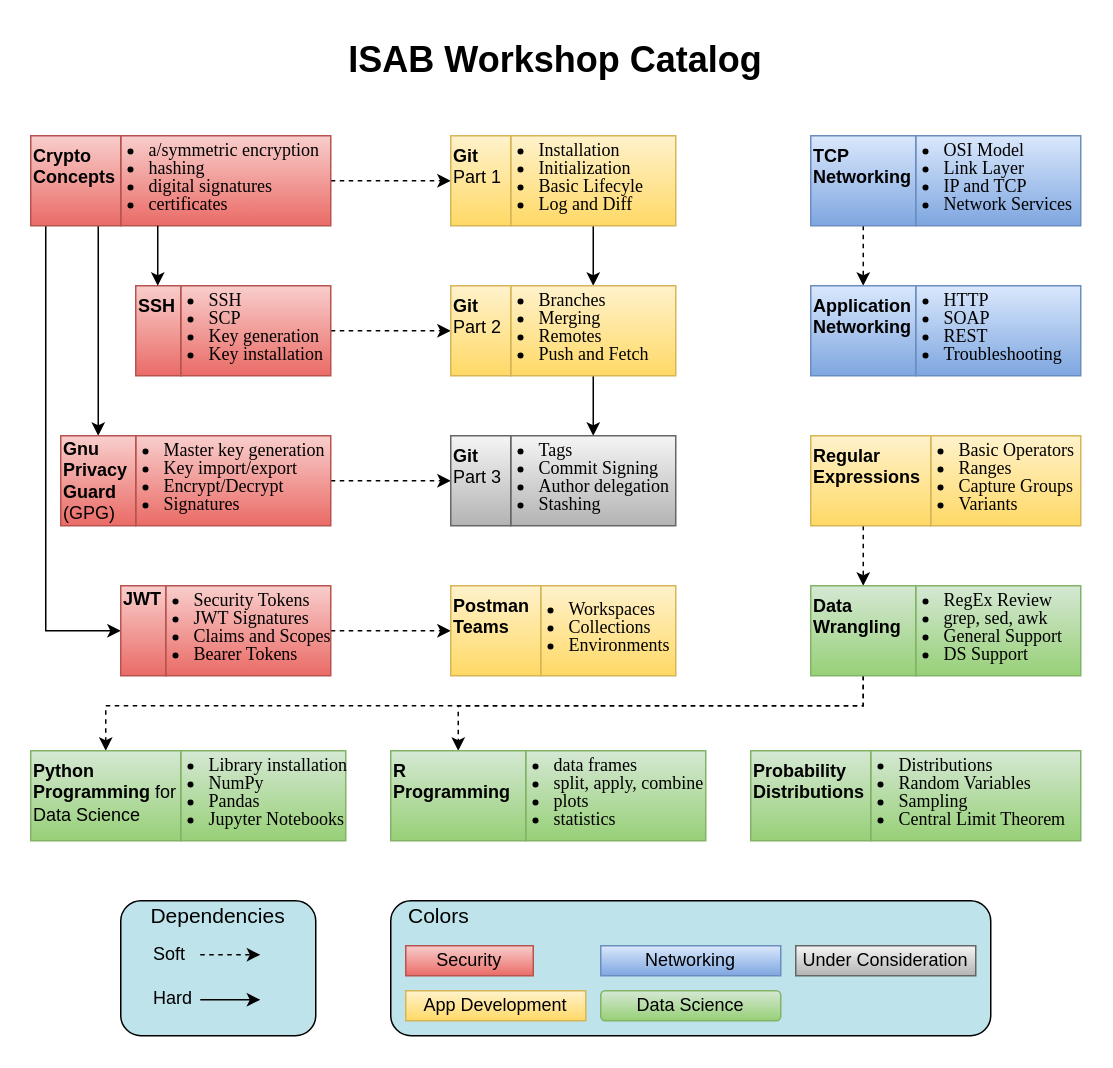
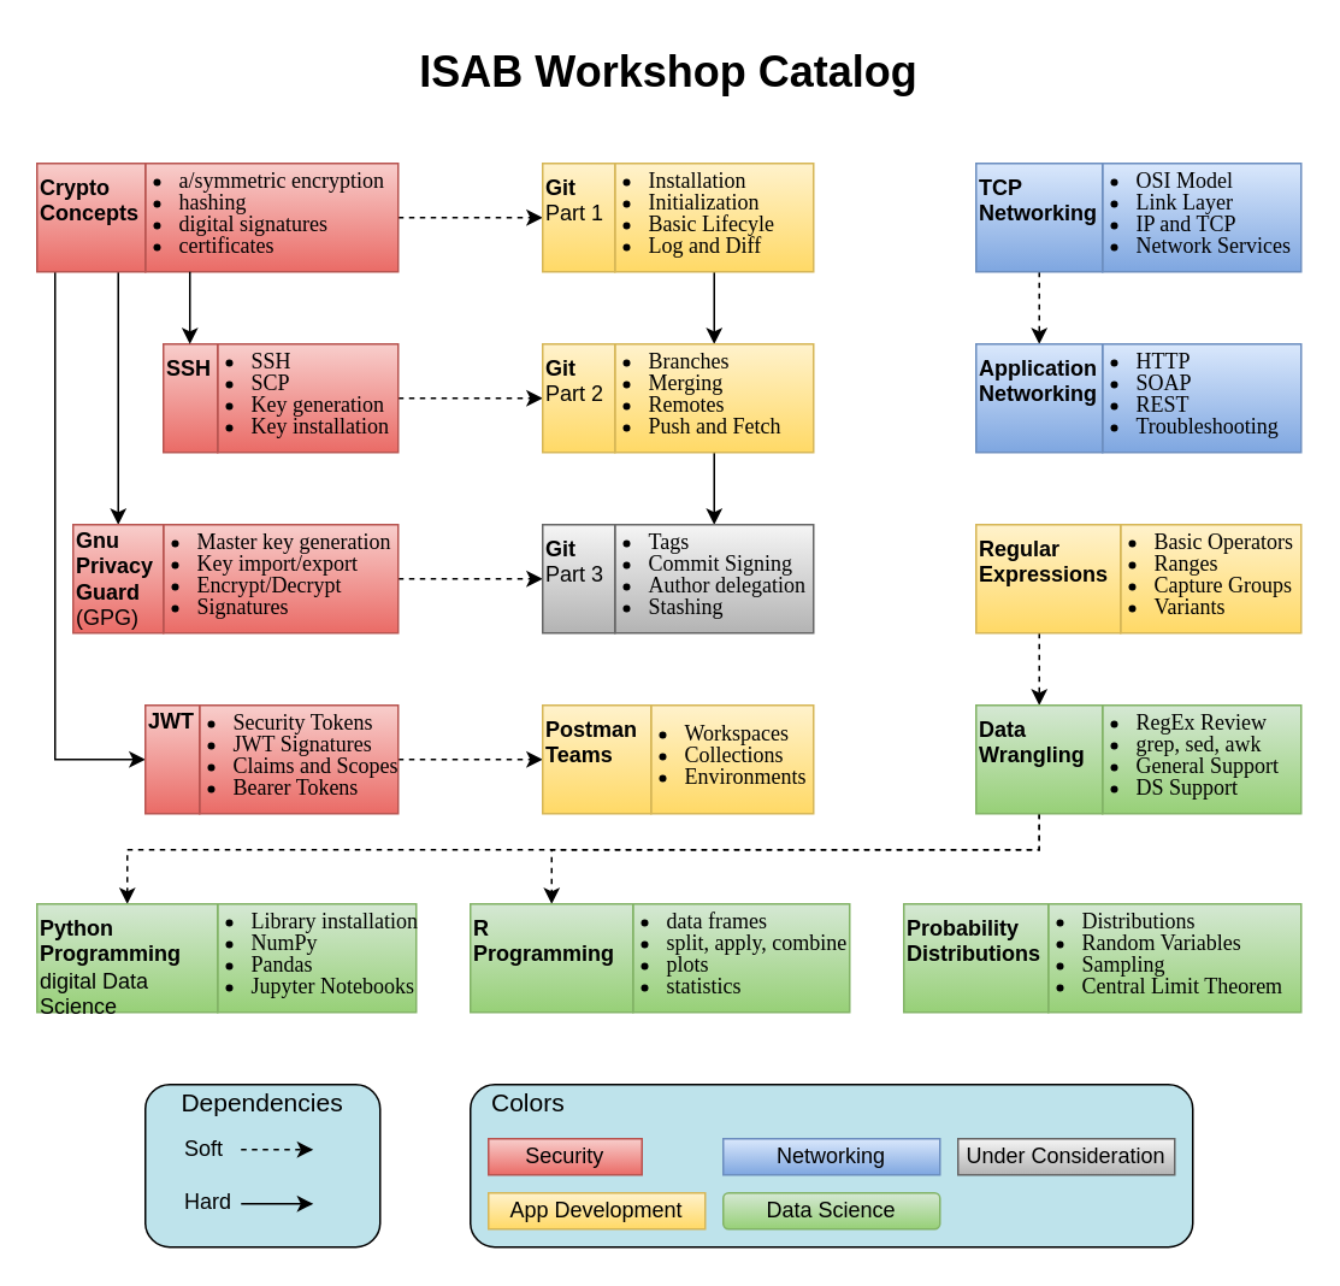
- <mxCell id="44" value="&lt;b&gt;Python Programming &lt;/b&gt;for Data Science" style="rounded=0;whiteSpace=wrap;html=1;align=left;verticalAlign=top;gradientColor=#97d077;fillColor=#d5e8d4;strokeColor=#82b366;" parent="1" vertex="1"><mxGeometry x="20" y="500" width="100" height="60" as="geometry" /></mxCell>
+ <mxCell id="44" value="&lt;b&gt;Python Programming &lt;/b&gt;digital Data Science" style="rounded=0;whiteSpace=wrap;html=1;align=left;verticalAlign=top;gradientColor=#97d077;fillColor=#d5e8d4;strokeColor=#82b366;" parent="1" vertex="1"><mxGeometry x="20" y="500" width="100" height="60" as="geometry" /></mxCell>
